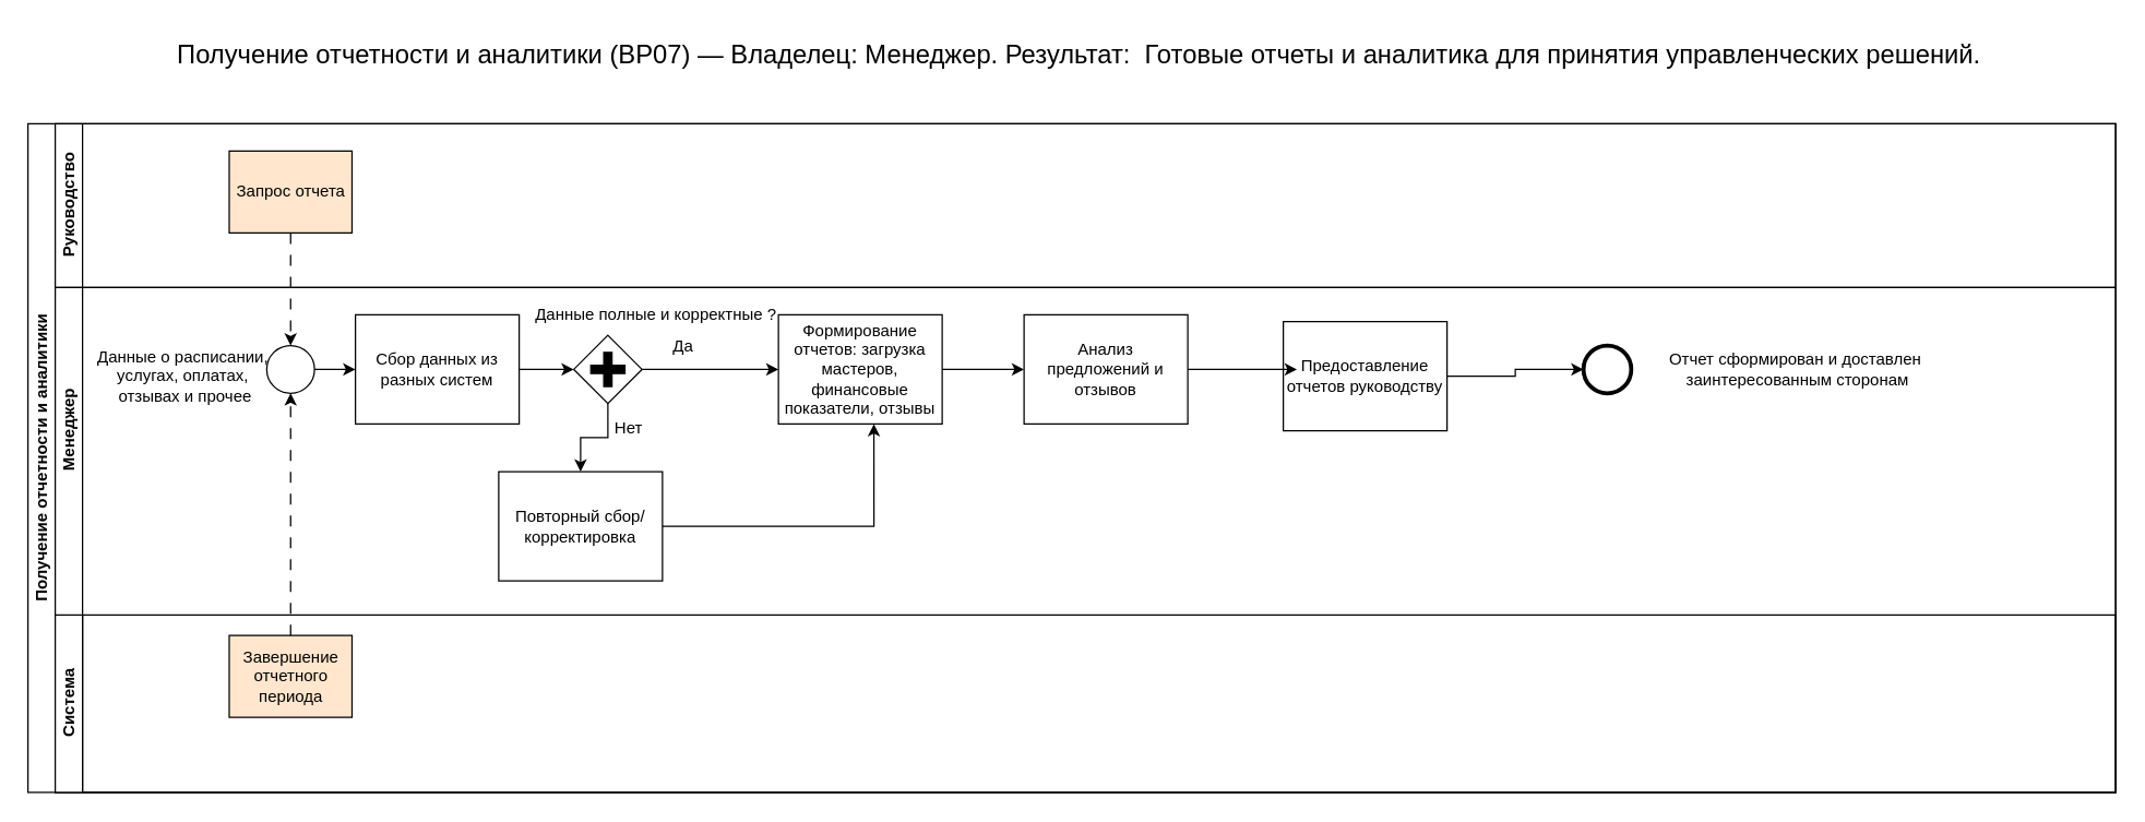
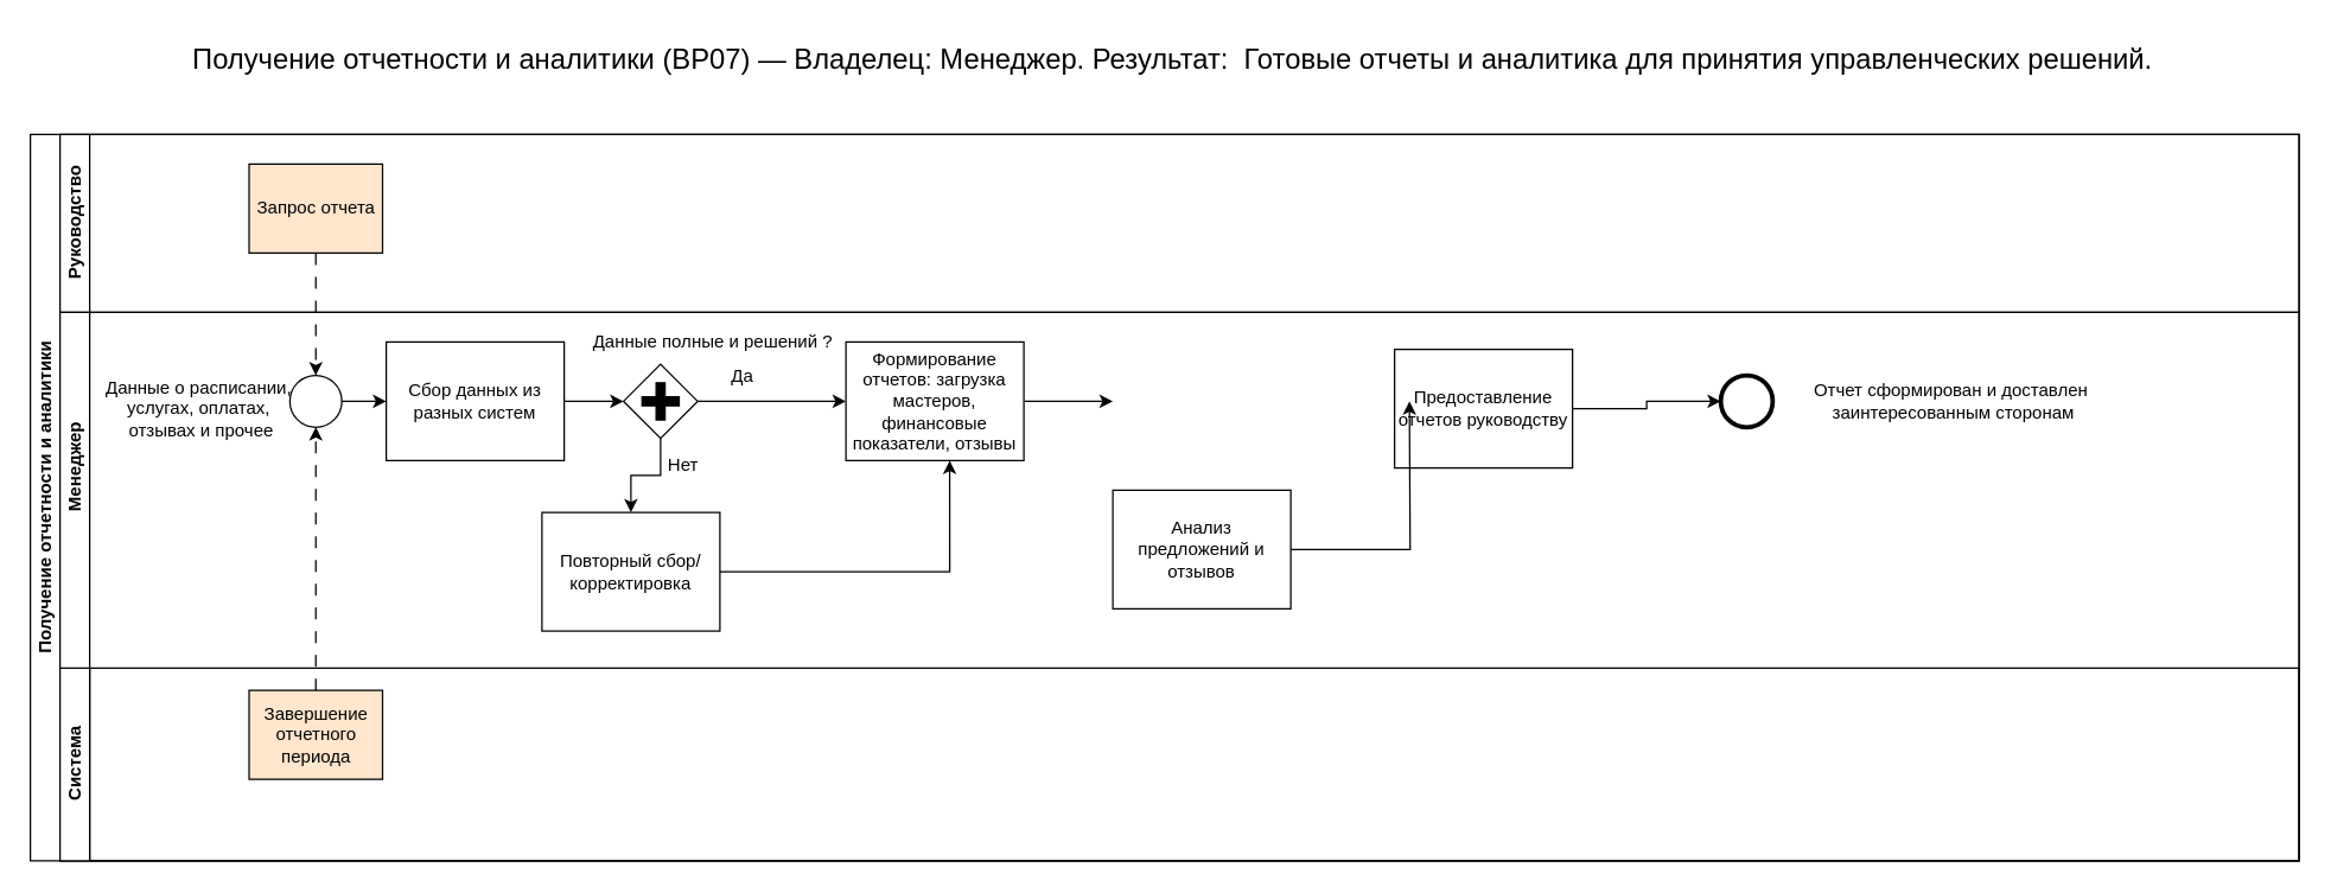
- <mxCell id="28" value="Данные полные и корректные ?" style="text;html=1;align=center;verticalAlign=middle;resizable=0;points=[];autosize=1;strokeColor=none;fillColor=none;" parent="7" vertex="1"><mxGeometry x="340" y="5" width="200" height="30" as="geometry" /></mxCell>
+ <mxCell id="28" value="Данные полные и решений ?" style="text;html=1;align=center;verticalAlign=middle;resizable=0;points=[];autosize=1;strokeColor=none;fillColor=none;" parent="7" vertex="1"><mxGeometry x="340" y="5" width="200" height="30" as="geometry" /></mxCell>
- <mxCell id="18" value="Анализ предложений и отзывов" style="points=[[0.25,0,0],[0.5,0,0],[0.75,0,0],[1,0.25,0],[1,0.5,0],[1,0.75,0],[0.75,1,0],[0.5,1,0],[0.25,1,0],[0,0.75,0],[0,0.5,0],[0,0.25,0]];shape=mxgraph.bpmn.task2;whiteSpace=wrap;rectStyle=rounded;size=10;html=1;container=1;expand=0;collapsible=0;taskMarker=abstract;" parent="7" vertex="1"><mxGeometry x="710" y="20" width="120" height="80" as="geometry" /></mxCell>
+ <mxCell id="18" value="Анализ предложений и отзывов" style="points=[[0.25,0,0],[0.5,0,0],[0.75,0,0],[1,0.25,0],[1,0.5,0],[1,0.75,0],[0.75,1,0],[0.5,1,0],[0.25,1,0],[0,0.75,0],[0,0.5,0],[0,0.25,0]];shape=mxgraph.bpmn.task2;whiteSpace=wrap;rectStyle=rounded;size=10;html=1;container=1;expand=0;collapsible=0;taskMarker=abstract;" parent="7" vertex="1"><mxGeometry x="710" y="120" width="120" height="80" as="geometry" /></mxCell>
